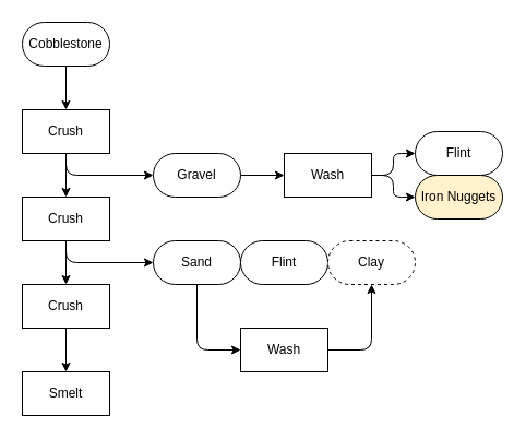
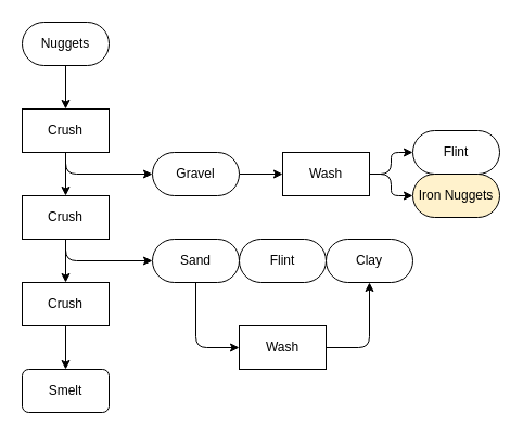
- <mxCell id="3" value="Cobblestone" style="rounded=1;whiteSpace=wrap;html=1;arcSize=50;" parent="1" vertex="1"><mxGeometry x="20" y="20" width="80" height="40" as="geometry" /></mxCell>
+ <mxCell id="3" value="Nuggets" style="rounded=1;whiteSpace=wrap;html=1;arcSize=50;" parent="1" vertex="1"><mxGeometry x="20" y="20" width="80" height="40" as="geometry" /></mxCell>
- <mxCell id="22" value="Clay" style="rounded=1;whiteSpace=wrap;html=1;arcSize=50;dashed=1;" parent="1" vertex="1"><mxGeometry x="300" y="220" width="80" height="40" as="geometry" /></mxCell>
+ <mxCell id="22" value="Clay" style="rounded=1;whiteSpace=wrap;html=1;arcSize=50;" parent="1" vertex="1"><mxGeometry x="300" y="220" width="80" height="40" as="geometry" /></mxCell>
- <mxCell id="25" value="Smelt" style="rounded=0;whiteSpace=wrap;html=1;" parent="1" vertex="1"><mxGeometry x="20" y="340" width="80" height="40" as="geometry" /></mxCell>
+ <mxCell id="25" value="Smelt" style="whiteSpace=wrap;html=1;rounded=1;" parent="1" vertex="1"><mxGeometry x="20" y="340" width="80" height="40" as="geometry" /></mxCell>
